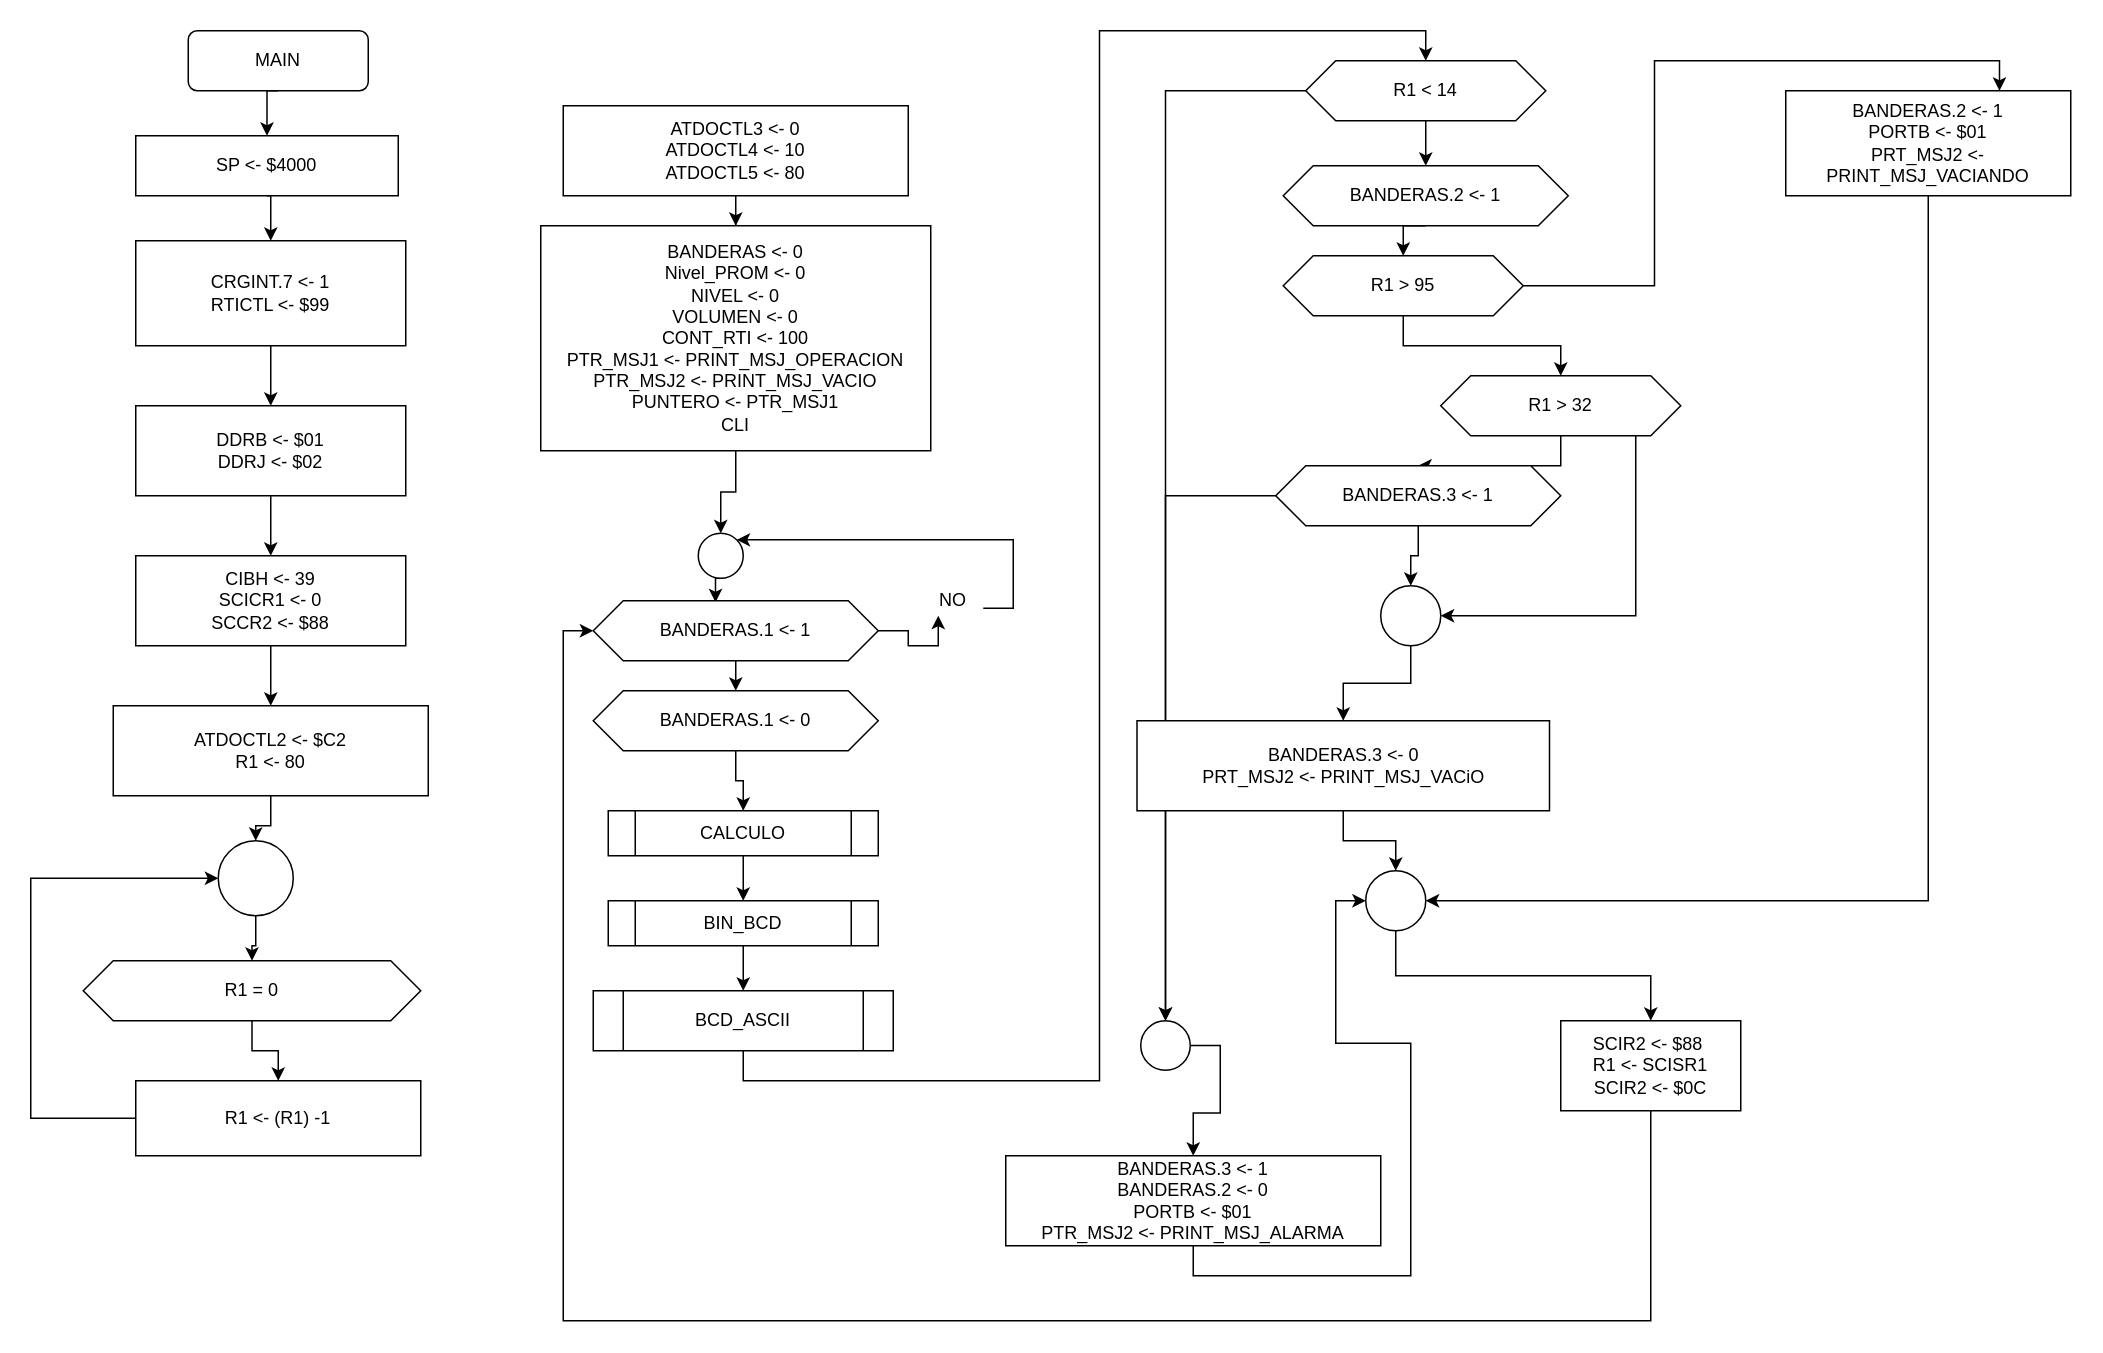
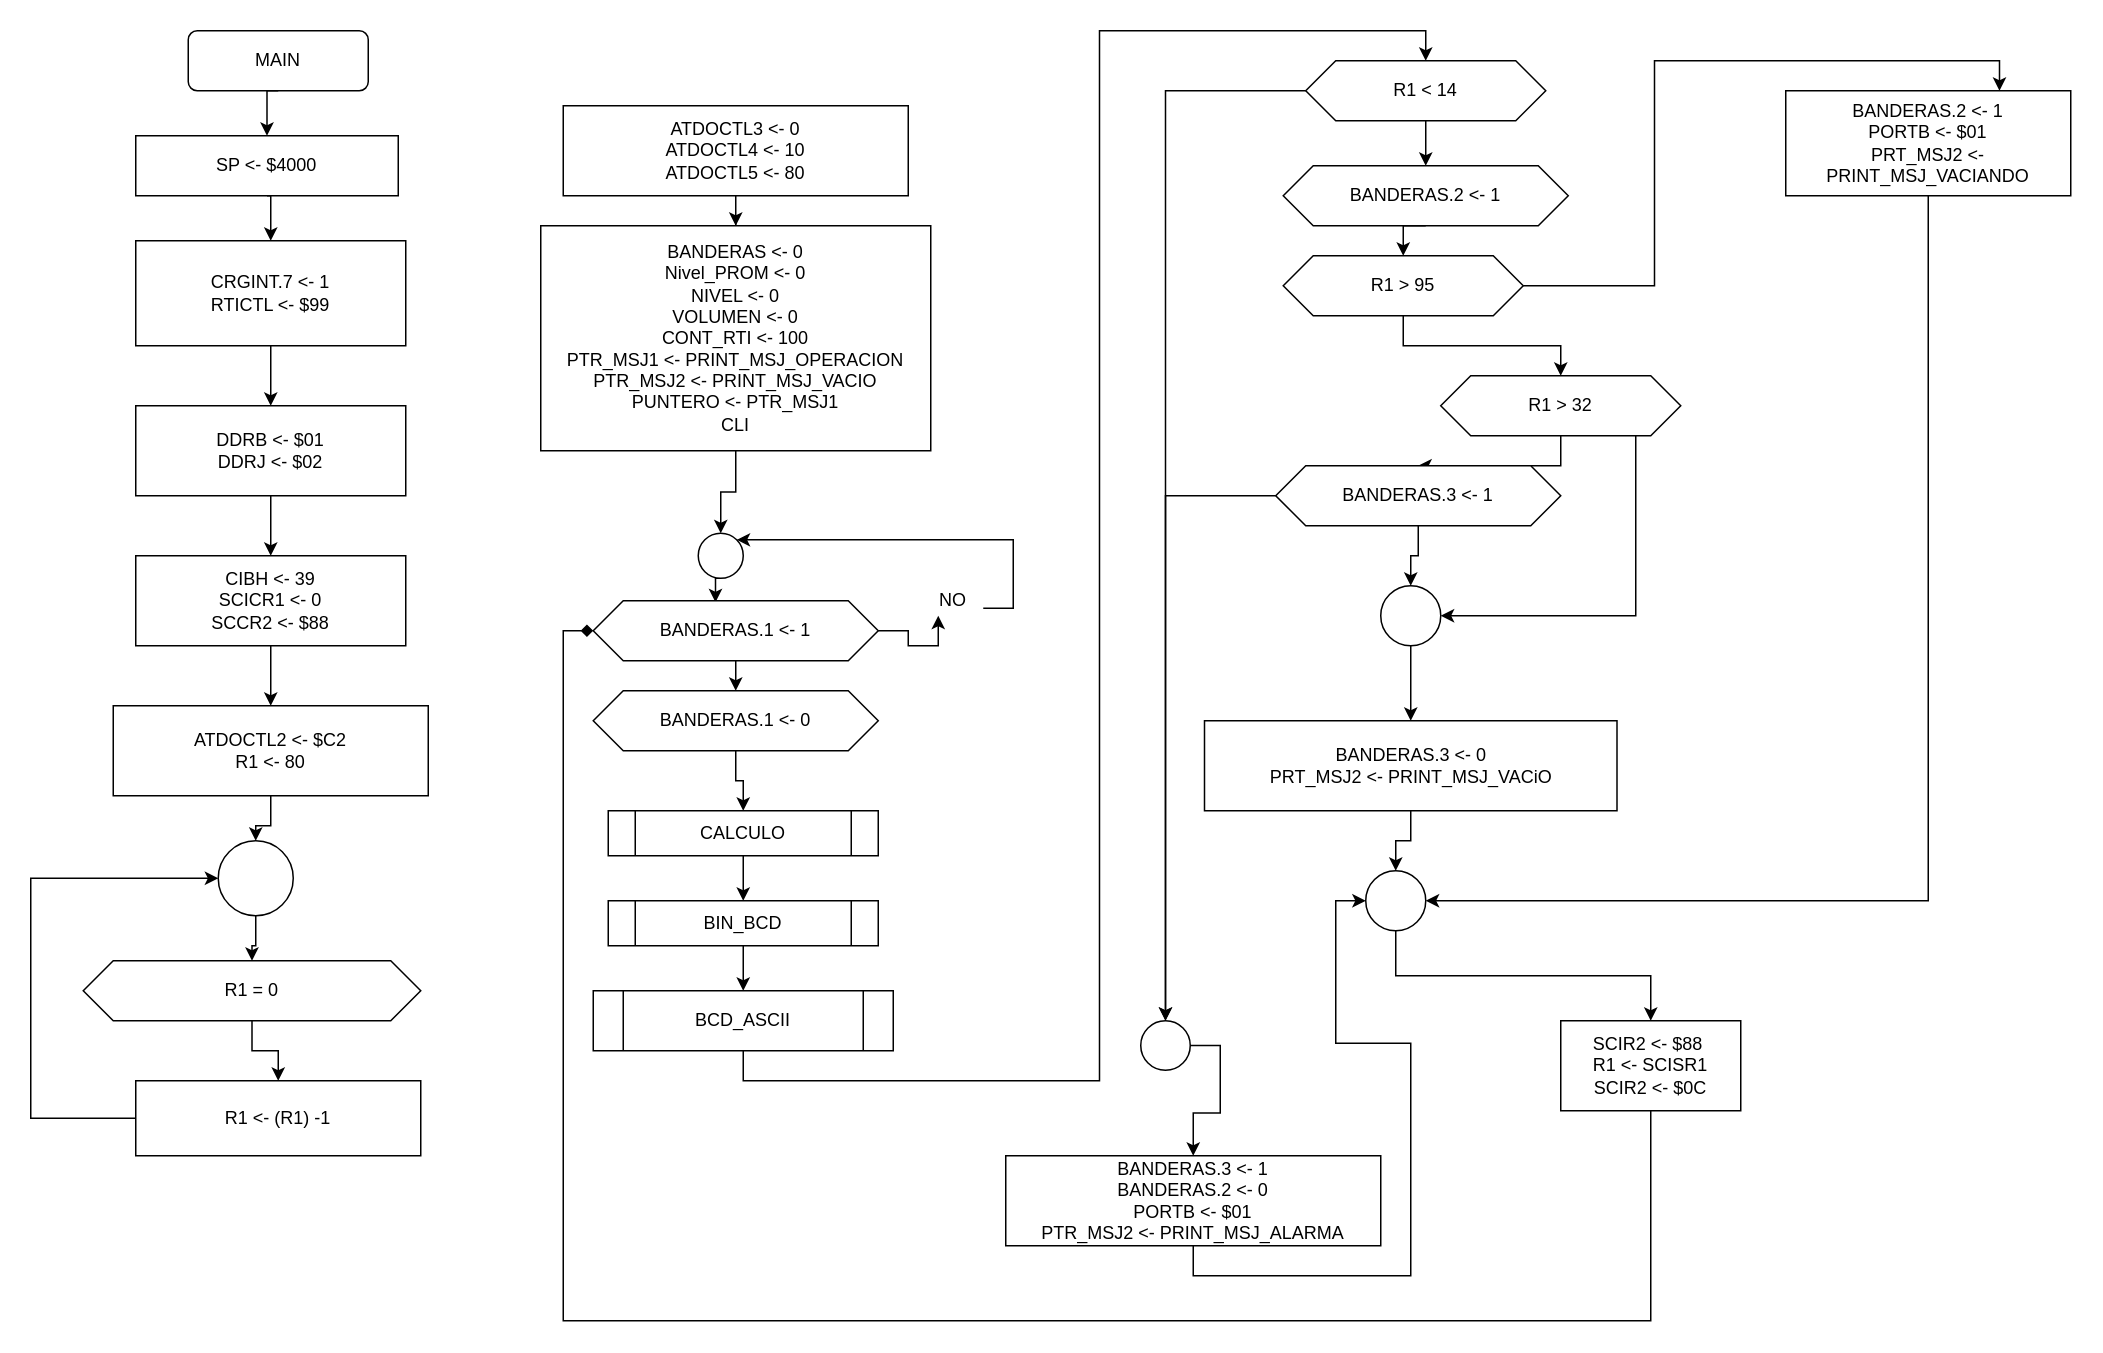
- <mxCell id="65" style="edgeStyle=orthogonalEdgeStyle;rounded=0;orthogonalLoop=1;jettySize=auto;html=1;exitX=0.5;exitY=1;exitDx=0;exitDy=0;entryX=0;entryY=0.5;entryDx=0;entryDy=0;" edge="1" parent="1" source="66" target="28"><mxGeometry relative="1" as="geometry"><Array as="points"><mxPoint x="1100" y="880" /><mxPoint x="375" y="880" /><mxPoint x="375" y="420" /></Array></mxGeometry></mxCell>
+ <mxCell id="65" style="edgeStyle=orthogonalEdgeStyle;rounded=0;orthogonalLoop=1;jettySize=auto;html=1;exitX=0.5;exitY=1;exitDx=0;exitDy=0;entryX=0;entryY=0.5;entryDx=0;entryDy=0;endArrow=diamond;" edge="1" parent="1" source="66" target="28"><mxGeometry relative="1" as="geometry"><Array as="points"><mxPoint x="1100" y="880" /><mxPoint x="375" y="880" /><mxPoint x="375" y="420" /></Array></mxGeometry></mxCell>
- <mxCell id="56" value="BANDERAS.3 &amp;lt;- 0&lt;br&gt;PRT_MSJ2 &amp;lt;- PRINT_MSJ_VACiO" style="rounded=0;whiteSpace=wrap;html=1;" vertex="1" parent="1"><mxGeometry x="757.5" y="480" width="275" height="60" as="geometry" /></mxCell>
+ <mxCell id="56" value="BANDERAS.3 &amp;lt;- 0&lt;br&gt;PRT_MSJ2 &amp;lt;- PRINT_MSJ_VACiO" style="rounded=0;whiteSpace=wrap;html=1;" vertex="1" parent="1"><mxGeometry x="802.5" y="480" width="275" height="60" as="geometry" /></mxCell>
